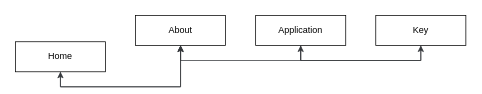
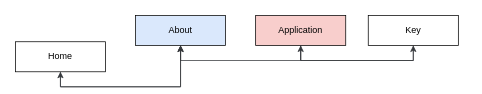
- <mxCell id="10" value="About" style="rounded=0;whiteSpace=wrap;html=1;labelBackgroundColor=none;fillColor=#FFFFFF;fontColor=#000000;labelBorderColor=none;strokeColor=#050505;" vertex="1" parent="1"><mxGeometry x="180" y="20" width="120" height="40" as="geometry" /></mxCell>
+ <mxCell id="10" value="About" style="rounded=0;whiteSpace=wrap;html=1;labelBackgroundColor=none;fillColor=#dae8fc;fontColor=#000000;labelBorderColor=none;strokeColor=#050505;" vertex="1" parent="1"><mxGeometry x="180" y="20" width="120" height="40" as="geometry" /></mxCell>
- <mxCell id="6" value="Application" style="rounded=0;whiteSpace=wrap;html=1;labelBackgroundColor=none;fillColor=#FFFFFF;fontColor=#000000;labelBorderColor=none;strokeColor=#050505;" vertex="1" parent="1"><mxGeometry x="340" y="20" width="120" height="40" as="geometry" /></mxCell>
+ <mxCell id="6" value="Application" style="rounded=0;whiteSpace=wrap;html=1;labelBackgroundColor=none;fillColor=#f8cecc;fontColor=#000000;labelBorderColor=none;strokeColor=#050505;" vertex="1" parent="1"><mxGeometry x="340" y="20" width="120" height="40" as="geometry" /></mxCell>
- <mxCell id="8" value="Key" style="rounded=0;whiteSpace=wrap;html=1;labelBackgroundColor=none;fillColor=#FFFFFF;fontColor=#000000;labelBorderColor=none;strokeColor=#050505;" vertex="1" parent="1"><mxGeometry x="500" y="20" width="120" height="40" as="geometry" /></mxCell>
+ <mxCell id="8" value="Key" style="rounded=0;whiteSpace=wrap;html=1;labelBackgroundColor=none;fillColor=#FFFFFF;fontColor=#000000;labelBorderColor=none;strokeColor=#050505;" vertex="1" parent="1"><mxGeometry x="490" y="20" width="120" height="40" as="geometry" /></mxCell>
